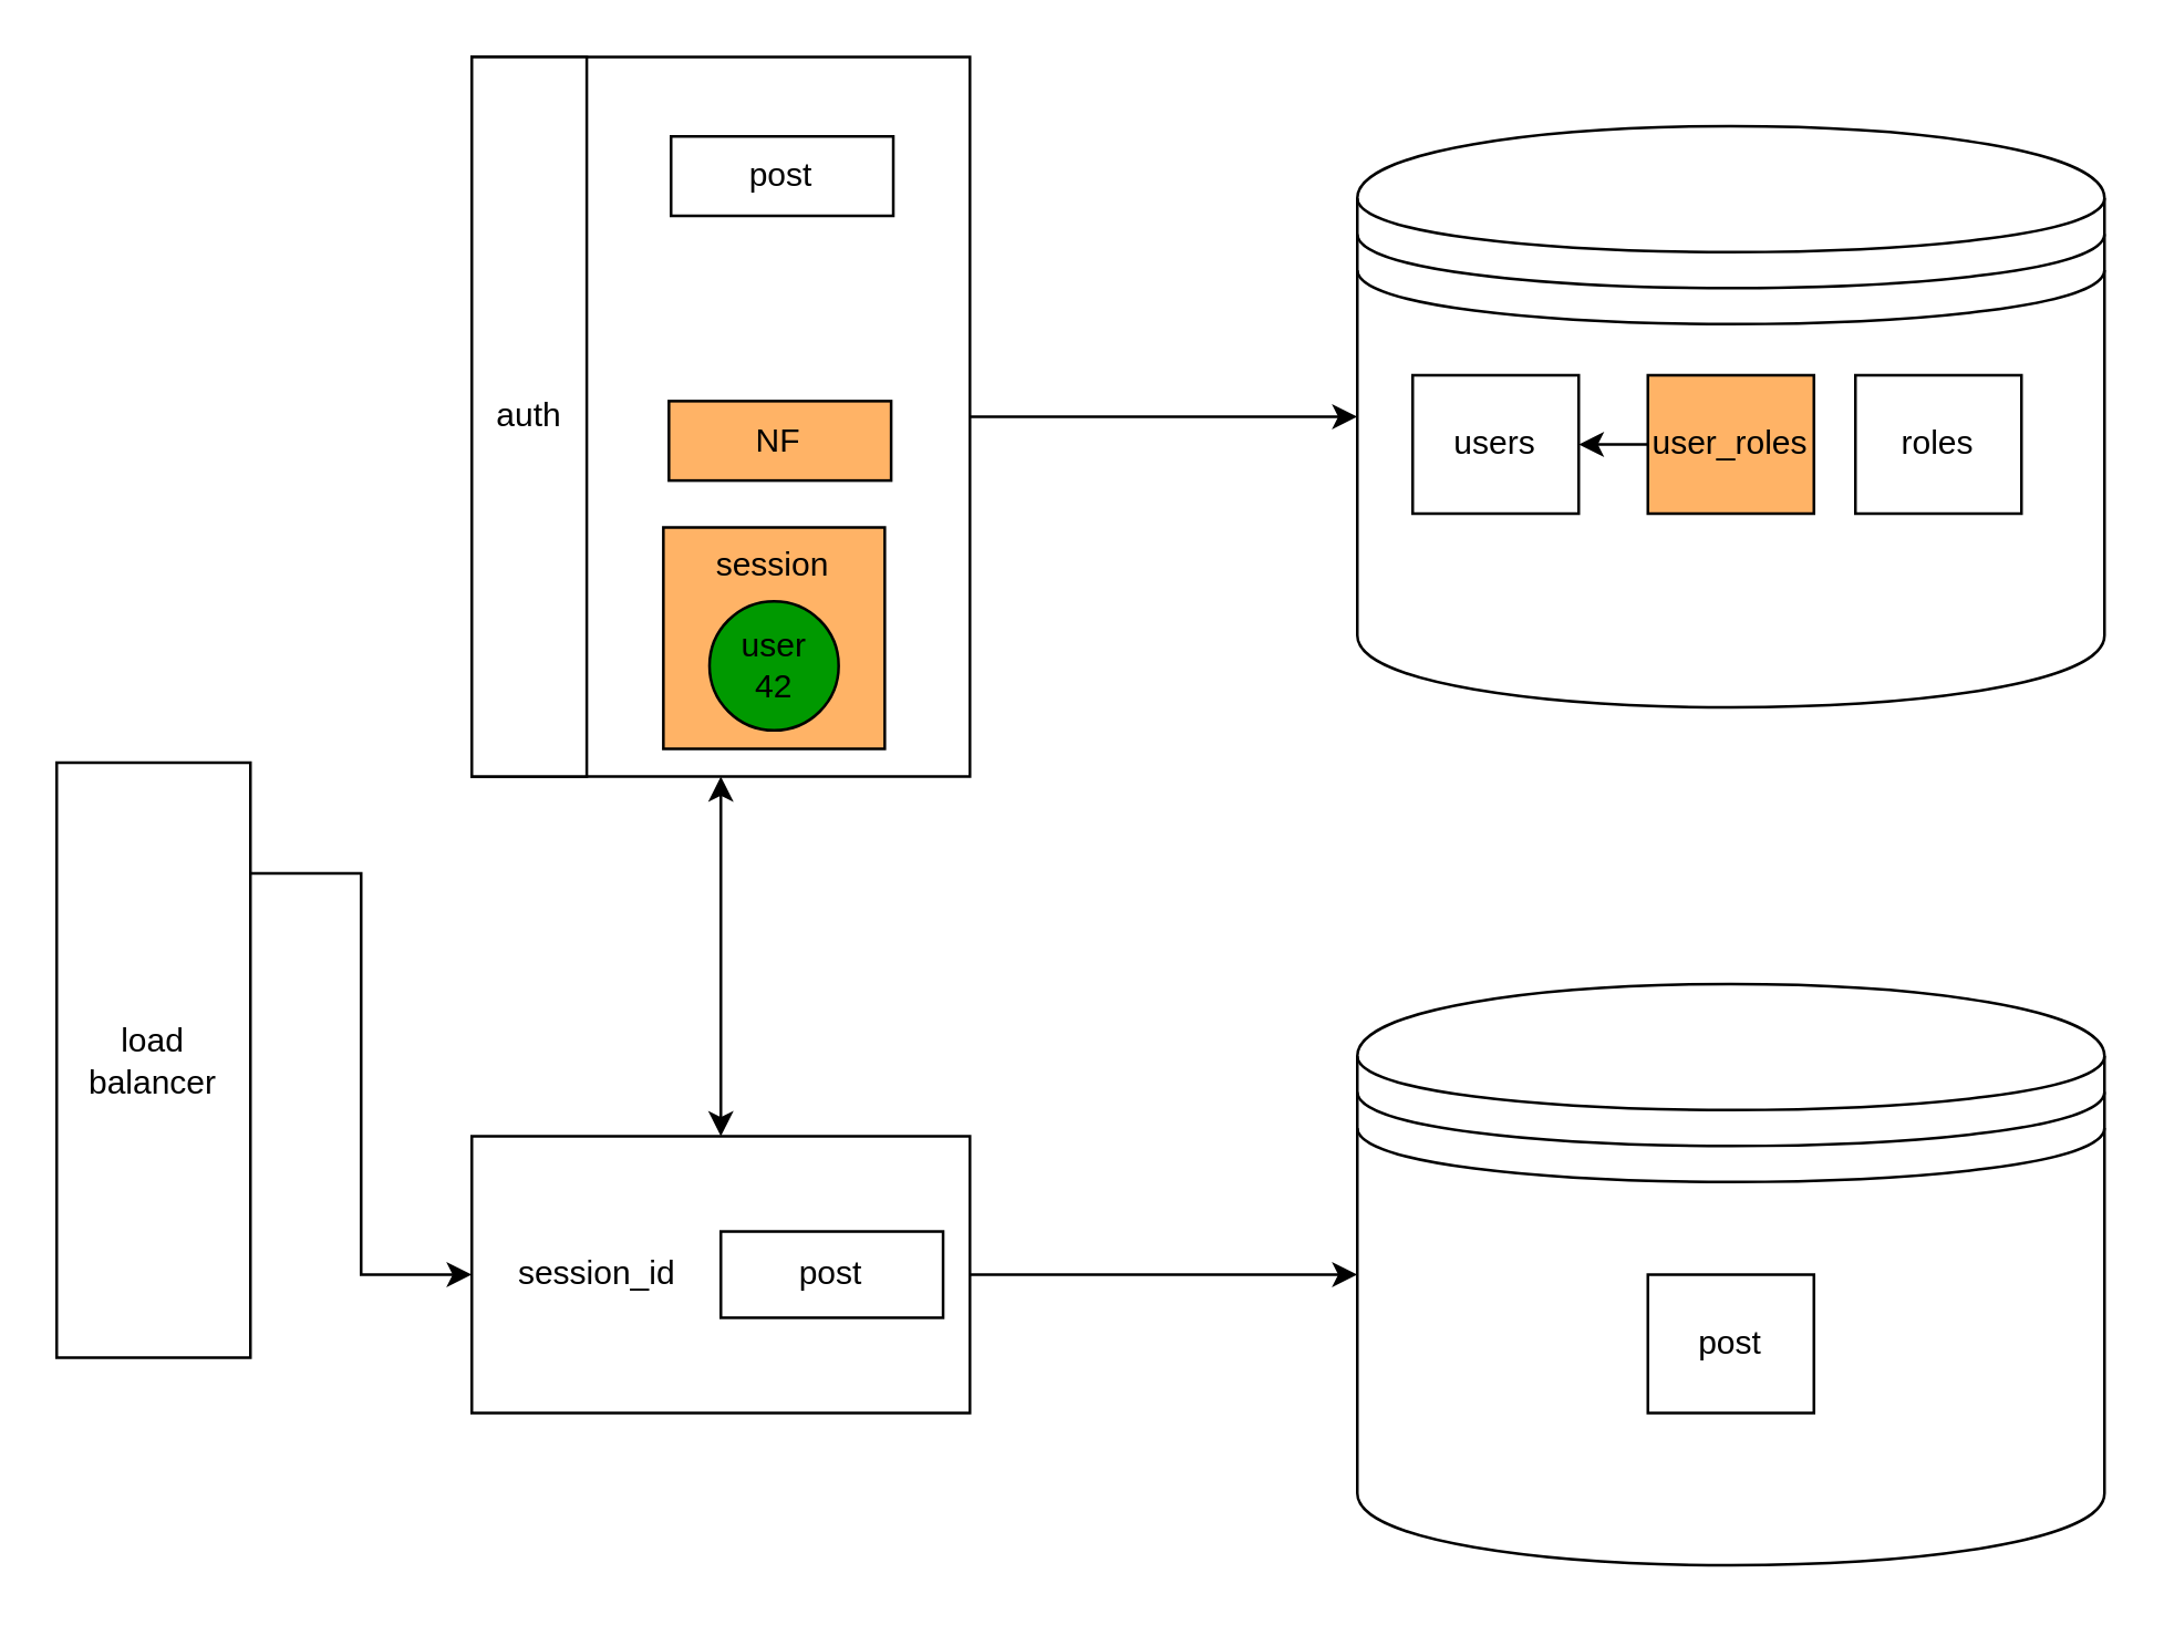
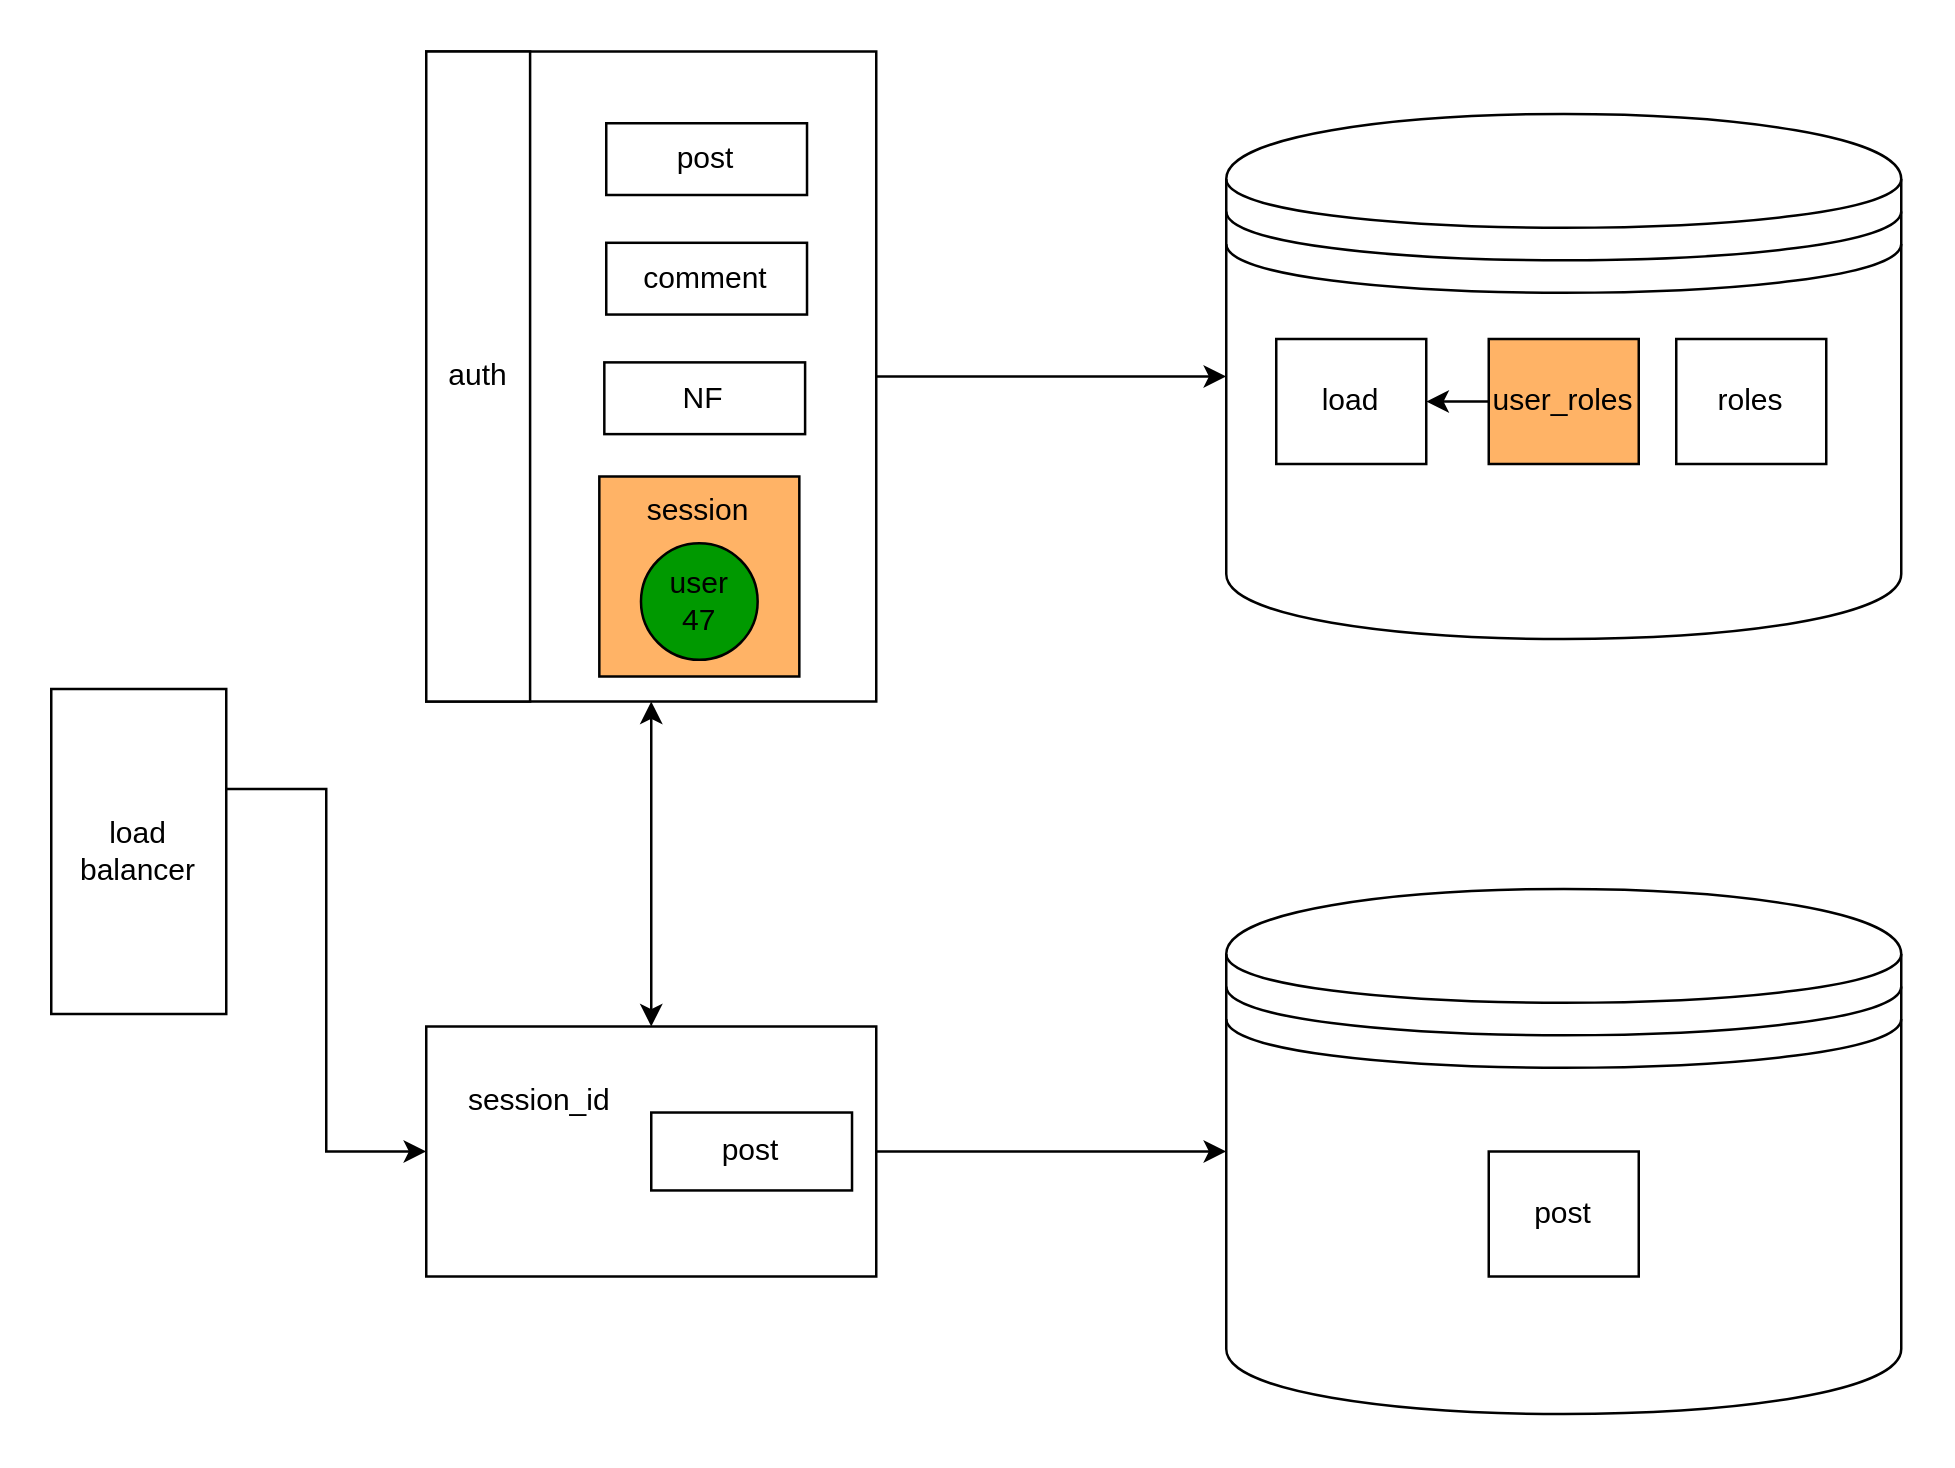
+ <mxCell id="9" value="comment" style="rounded=0;whiteSpace=wrap;html=1;" parent="5" vertex="1"><mxGeometry x="72.0" y="76.522" width="80.308" height="28.696" as="geometry" /></mxCell>
- <mxCell id="10" value="NF" style="rounded=0;whiteSpace=wrap;html=1;fillColor=#ffb366;" parent="5" vertex="1"><mxGeometry x="71.231" y="124.348" width="80.308" height="28.696" as="geometry" /></mxCell>
+ <mxCell id="10" value="NF" style="rounded=0;whiteSpace=wrap;html=1;" parent="5" vertex="1"><mxGeometry x="71.231" y="124.348" width="80.308" height="28.696" as="geometry" /></mxCell>
- <mxCell id="15" value="users" style="rounded=0;whiteSpace=wrap;html=1;" parent="1" vertex="1"><mxGeometry x="510" y="135" width="60" height="50" as="geometry" /></mxCell>
+ <mxCell id="15" value="load" style="rounded=0;whiteSpace=wrap;html=1;" parent="1" vertex="1"><mxGeometry x="510" y="135" width="60" height="50" as="geometry" /></mxCell>
- <mxCell id="13" value="user&lt;br&gt;42" style="ellipse;whiteSpace=wrap;html=1;aspect=fixed;fillColor=#009900;" parent="11" vertex="1"><mxGeometry x="16.667" y="26.667" width="46.667" height="46.667" as="geometry" /></mxCell>
+ <mxCell id="13" value="user&lt;br&gt;47" style="ellipse;whiteSpace=wrap;html=1;aspect=fixed;fillColor=#009900;" parent="11" vertex="1"><mxGeometry x="16.667" y="26.667" width="46.667" height="46.667" as="geometry" /></mxCell>
- <mxCell id="4" value="&lt;span&gt;load balancer&lt;/span&gt;" style="rounded=0;whiteSpace=wrap;html=1;" parent="1" vertex="1"><mxGeometry x="20" y="275" width="70" height="215" as="geometry" /></mxCell>
+ <mxCell id="4" value="&lt;span&gt;load balancer&lt;/span&gt;" style="rounded=0;whiteSpace=wrap;html=1;" parent="1" vertex="1"><mxGeometry x="20" y="275" width="70" height="130" as="geometry" /></mxCell>
- <mxCell id="25" value="session_id" style="text;html=1;align=center;verticalAlign=middle;resizable=0;points=[];autosize=1;" vertex="1" parent="1"><mxGeometry x="180" y="450" width="70" height="20" as="geometry" /></mxCell>
+ <mxCell id="25" value="session_id" style="text;html=1;align=center;verticalAlign=middle;resizable=0;points=[];autosize=1;" vertex="1" parent="1"><mxGeometry x="180" y="430" width="70" height="20" as="geometry" /></mxCell>
